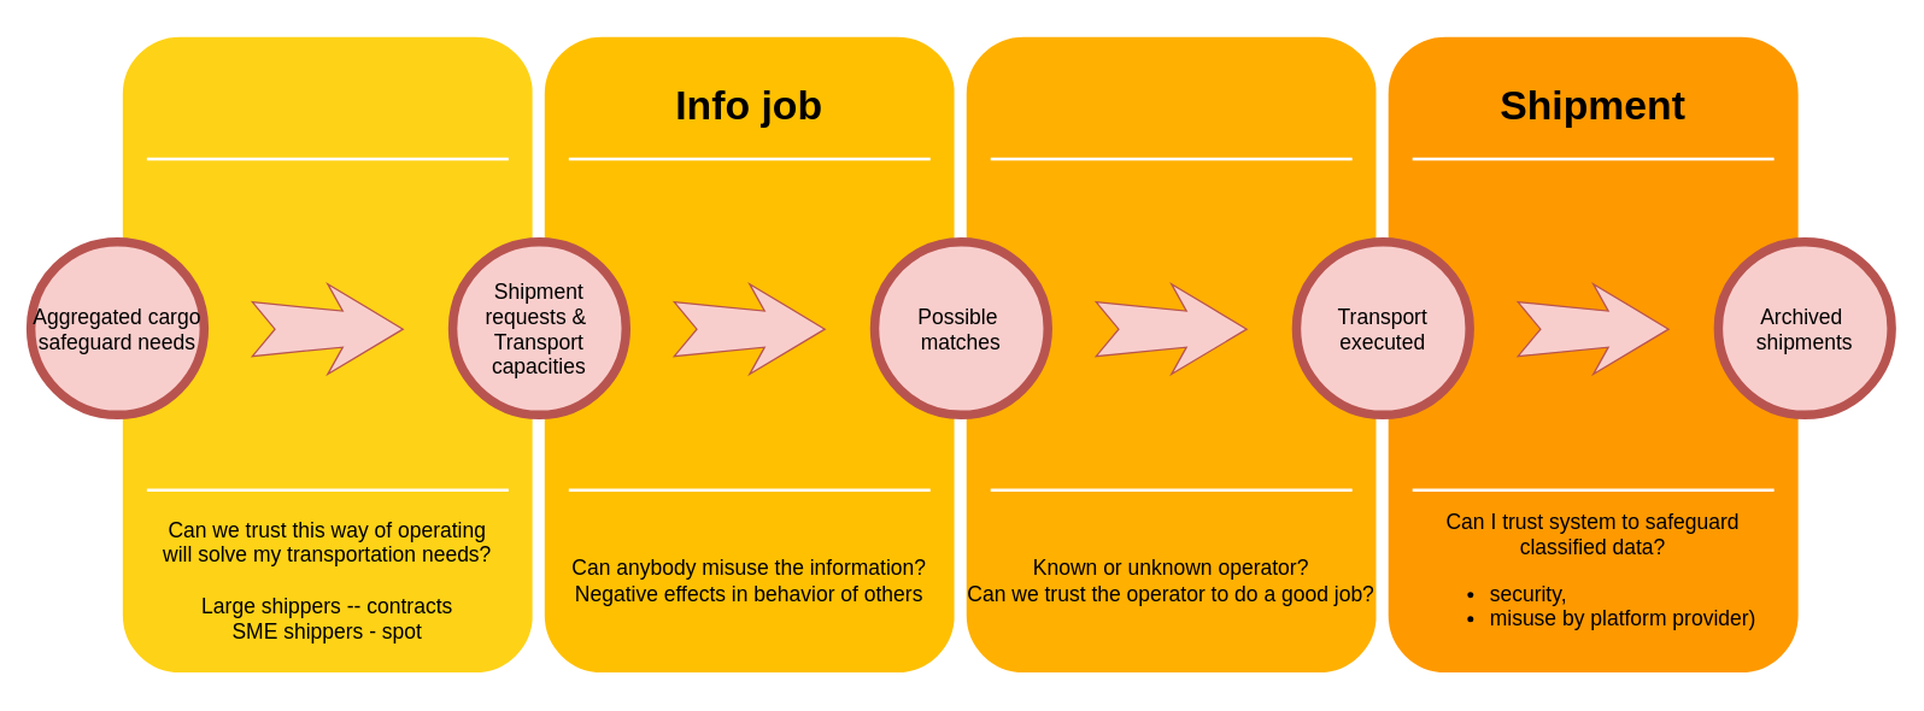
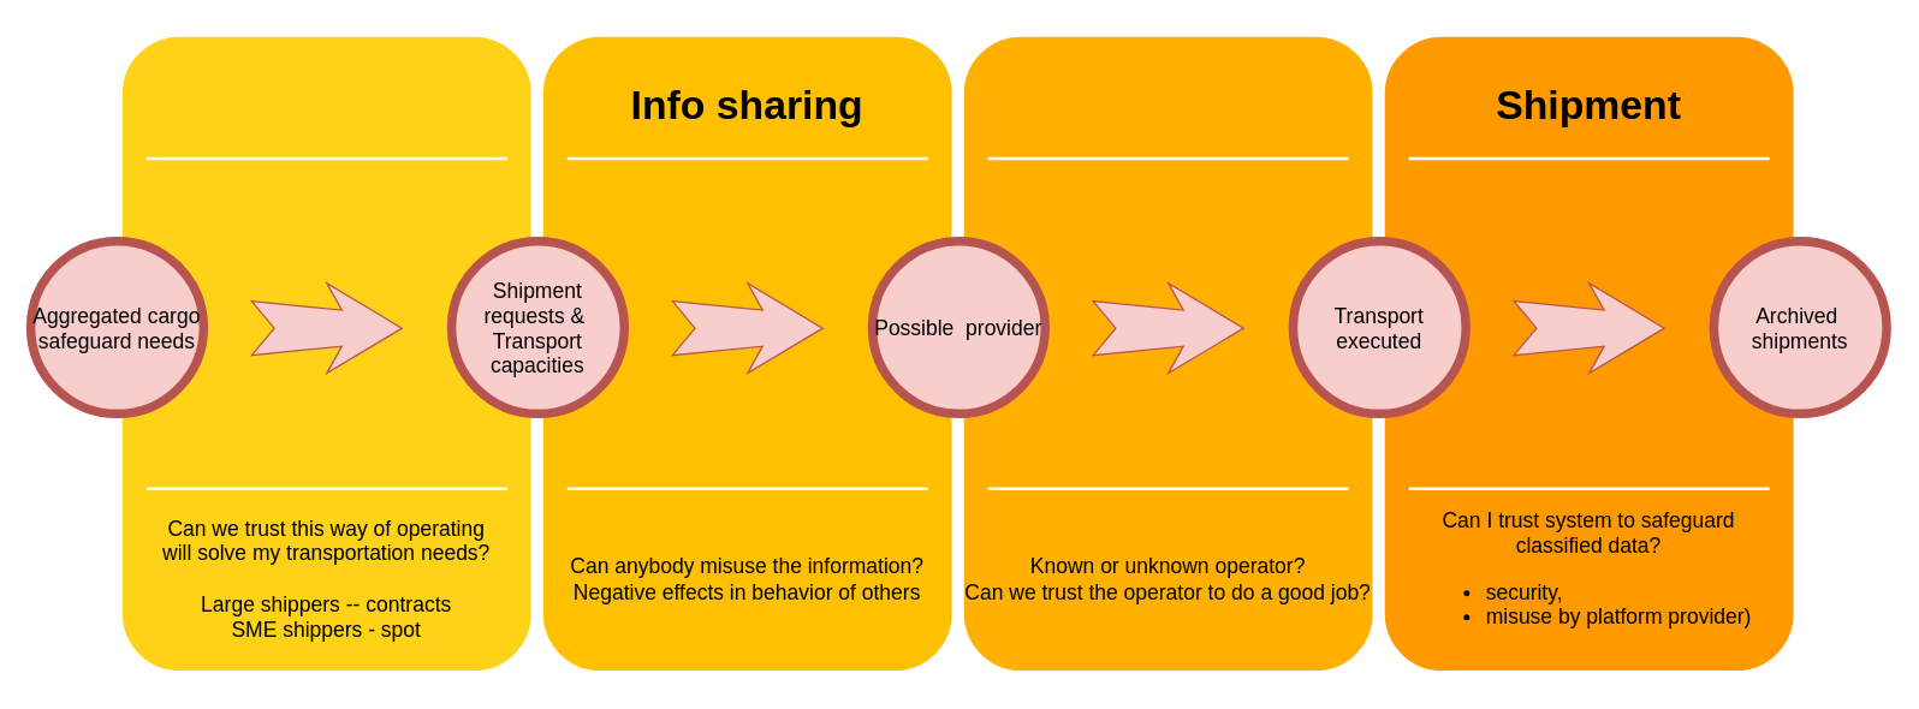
- <mxCell id="9" value="Info job" style="text;html=1;strokeColor=none;fillColor=none;align=center;verticalAlign=middle;whiteSpace=wrap;rounded=0;shadow=0;fontSize=27;fontColor=default;fontStyle=1;" parent="1" vertex="1"><mxGeometry x="357" y="40" width="280" height="60" as="geometry" /></mxCell>
+ <mxCell id="9" value="Info sharing" style="text;html=1;strokeColor=none;fillColor=none;align=center;verticalAlign=middle;whiteSpace=wrap;rounded=0;shadow=0;fontSize=27;fontColor=default;fontStyle=1;" parent="1" vertex="1"><mxGeometry x="357" y="40" width="280" height="60" as="geometry" /></mxCell>
- <mxCell id="19" value="Possible&amp;nbsp; matches" style="ellipse;whiteSpace=wrap;html=1;rounded=0;shadow=0;strokeWidth=6;fontSize=14;align=center;fillColor=#f8cecc;strokeColor=#b85450;" parent="1" vertex="1"><mxGeometry x="580" y="160" width="115" height="115" as="geometry" /></mxCell>
+ <mxCell id="19" value="Possible&amp;nbsp; provider" style="ellipse;whiteSpace=wrap;html=1;rounded=0;shadow=0;strokeWidth=6;fontSize=14;align=center;fillColor=#f8cecc;strokeColor=#b85450;" parent="1" vertex="1"><mxGeometry x="580" y="160" width="115" height="115" as="geometry" /></mxCell>
